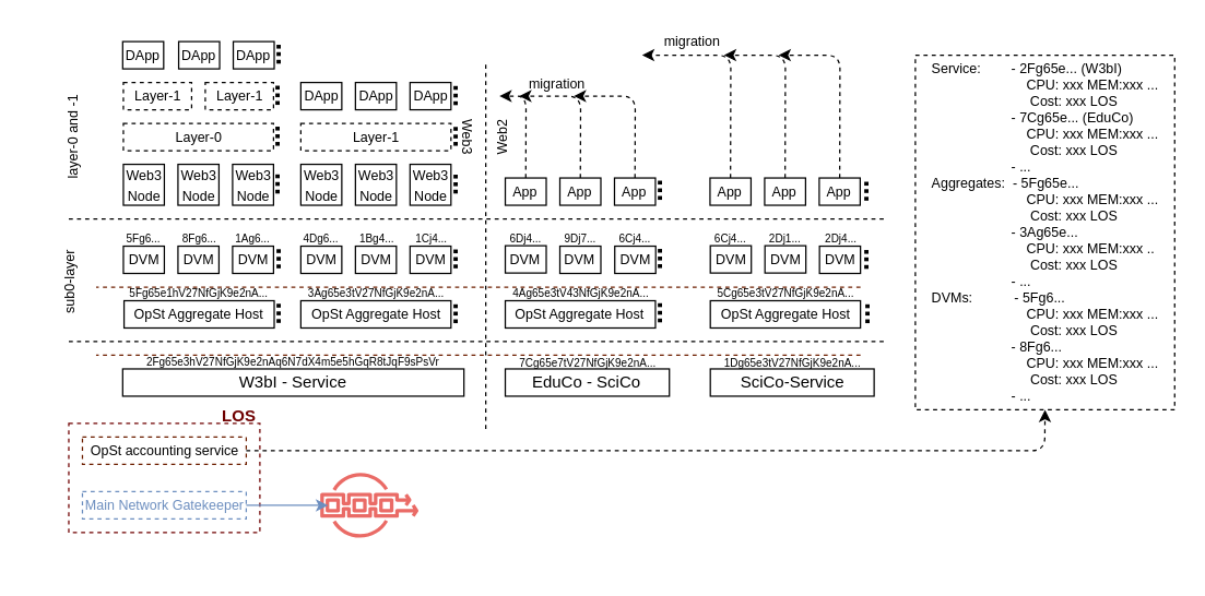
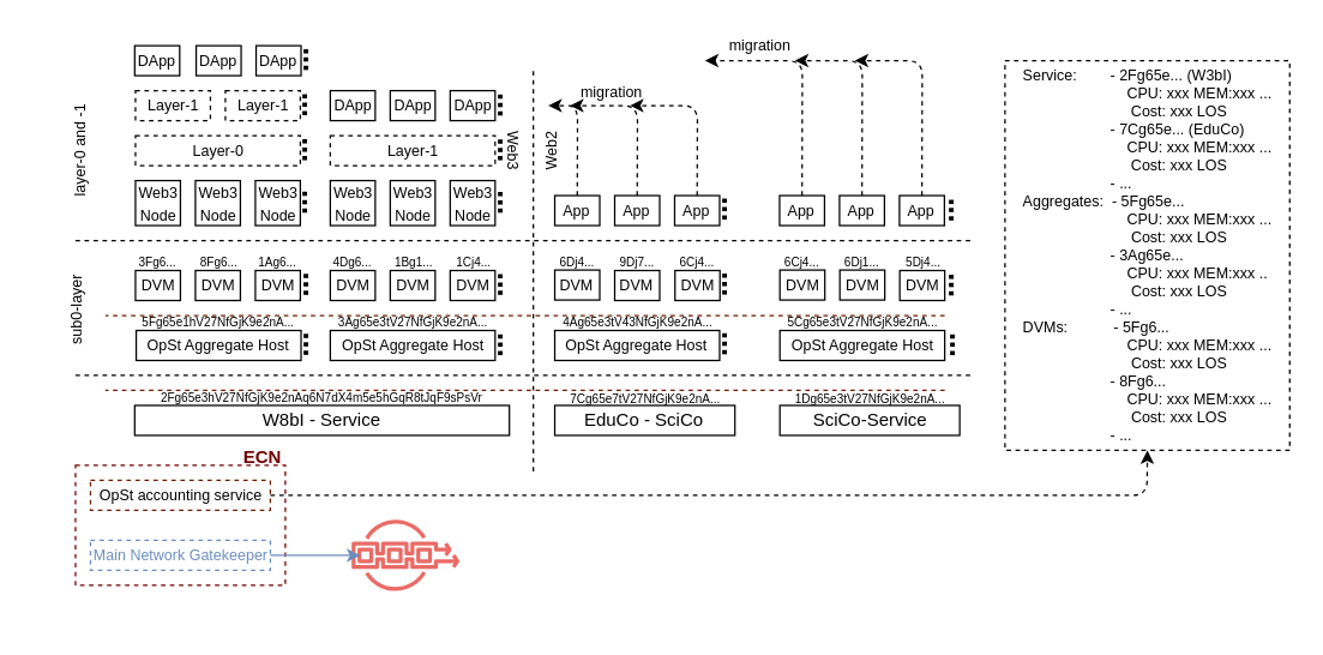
- <mxCell id="70" value="&lt;font style=&quot;font-size: 8px;&quot;&gt;5Fg6...&lt;/font&gt;" style="text;html=1;align=center;verticalAlign=middle;resizable=0;points=[];autosize=1;strokeColor=none;fillColor=none;fontSize=10;" parent="1" vertex="1"><mxGeometry x="79" y="159" width="50" height="30" as="geometry" /></mxCell>
+ <mxCell id="70" value="&lt;font style=&quot;font-size: 8px;&quot;&gt;3Fg6...&lt;/font&gt;" style="text;html=1;align=center;verticalAlign=middle;resizable=0;points=[];autosize=1;strokeColor=none;fillColor=none;fontSize=10;" parent="1" vertex="1"><mxGeometry x="79" y="159" width="50" height="30" as="geometry" /></mxCell>
- <mxCell id="76" value="&lt;font style=&quot;font-size: 8px;&quot;&gt;1Bg4...&lt;/font&gt;" style="text;html=1;align=center;verticalAlign=middle;resizable=0;points=[];autosize=1;strokeColor=none;fillColor=none;fontSize=10;" parent="1" vertex="1"><mxGeometry x="249.5" y="159" width="50" height="30" as="geometry" /></mxCell>
+ <mxCell id="76" value="&lt;font style=&quot;font-size: 8px;&quot;&gt;1Bg1...&lt;/font&gt;" style="text;html=1;align=center;verticalAlign=middle;resizable=0;points=[];autosize=1;strokeColor=none;fillColor=none;fontSize=10;" parent="1" vertex="1"><mxGeometry x="249.5" y="159" width="50" height="30" as="geometry" /></mxCell>
- <mxCell id="83" value="&lt;font style=&quot;font-size: 8px;&quot;&gt;2Dj1...&lt;/font&gt;" style="text;html=1;align=center;verticalAlign=middle;resizable=0;points=[];autosize=1;strokeColor=none;fillColor=none;fontSize=10;" parent="1" vertex="1"><mxGeometry x="549.29" y="159" width="50" height="30" as="geometry" /></mxCell>
+ <mxCell id="83" value="&lt;font style=&quot;font-size: 8px;&quot;&gt;6Dj1...&lt;/font&gt;" style="text;html=1;align=center;verticalAlign=middle;resizable=0;points=[];autosize=1;strokeColor=none;fillColor=none;fontSize=10;" parent="1" vertex="1"><mxGeometry x="549.29" y="159" width="50" height="30" as="geometry" /></mxCell>
- <mxCell id="84" value="&lt;font style=&quot;font-size: 8px;&quot;&gt;2Dj4...&lt;/font&gt;" style="text;html=1;align=center;verticalAlign=middle;resizable=0;points=[];autosize=1;strokeColor=none;fillColor=none;fontSize=10;" parent="1" vertex="1"><mxGeometry x="589.5" y="159" width="50" height="30" as="geometry" /></mxCell>
+ <mxCell id="84" value="&lt;font style=&quot;font-size: 8px;&quot;&gt;5Dj4...&lt;/font&gt;" style="text;html=1;align=center;verticalAlign=middle;resizable=0;points=[];autosize=1;strokeColor=none;fillColor=none;fontSize=10;" parent="1" vertex="1"><mxGeometry x="589.5" y="159" width="50" height="30" as="geometry" /></mxCell>
- <mxCell id="4" value="W3bI - Service" style="rounded=0;whiteSpace=wrap;html=1;fillColor=none;" parent="1" vertex="1"><mxGeometry x="89" y="270" width="250" height="20" as="geometry" /></mxCell>
+ <mxCell id="4" value="W8bI - Service" style="rounded=0;whiteSpace=wrap;html=1;fillColor=none;" parent="1" vertex="1"><mxGeometry x="89" y="270" width="250" height="20" as="geometry" /></mxCell>
- <mxCell id="93" value="&lt;font color=&quot;#6f0000&quot; style=&quot;font-size: 12px;&quot;&gt;&lt;b&gt;LOS&lt;/b&gt;&lt;/font&gt;" style="text;html=1;strokeColor=none;fillColor=none;align=center;verticalAlign=middle;whiteSpace=wrap;rounded=0;dashed=1;fontSize=8;" parent="1" vertex="1"><mxGeometry x="154.25" y="300" width="40.5" height="10" as="geometry" /></mxCell>
+ <mxCell id="93" value="&lt;font color=&quot;#6f0000&quot; style=&quot;font-size: 12px;&quot;&gt;&lt;b&gt;ECN&lt;/b&gt;&lt;/font&gt;" style="text;html=1;strokeColor=none;fillColor=none;align=center;verticalAlign=middle;whiteSpace=wrap;rounded=0;dashed=1;fontSize=8;" parent="1" vertex="1"><mxGeometry x="154.25" y="300" width="40.5" height="10" as="geometry" /></mxCell>
